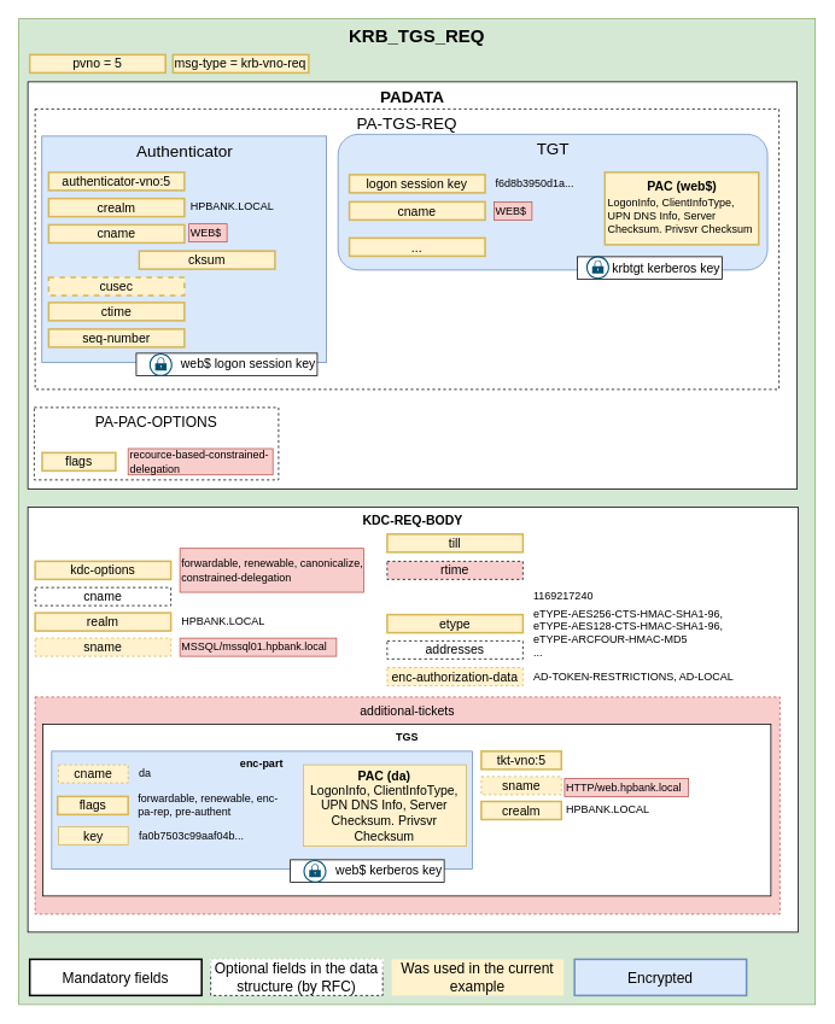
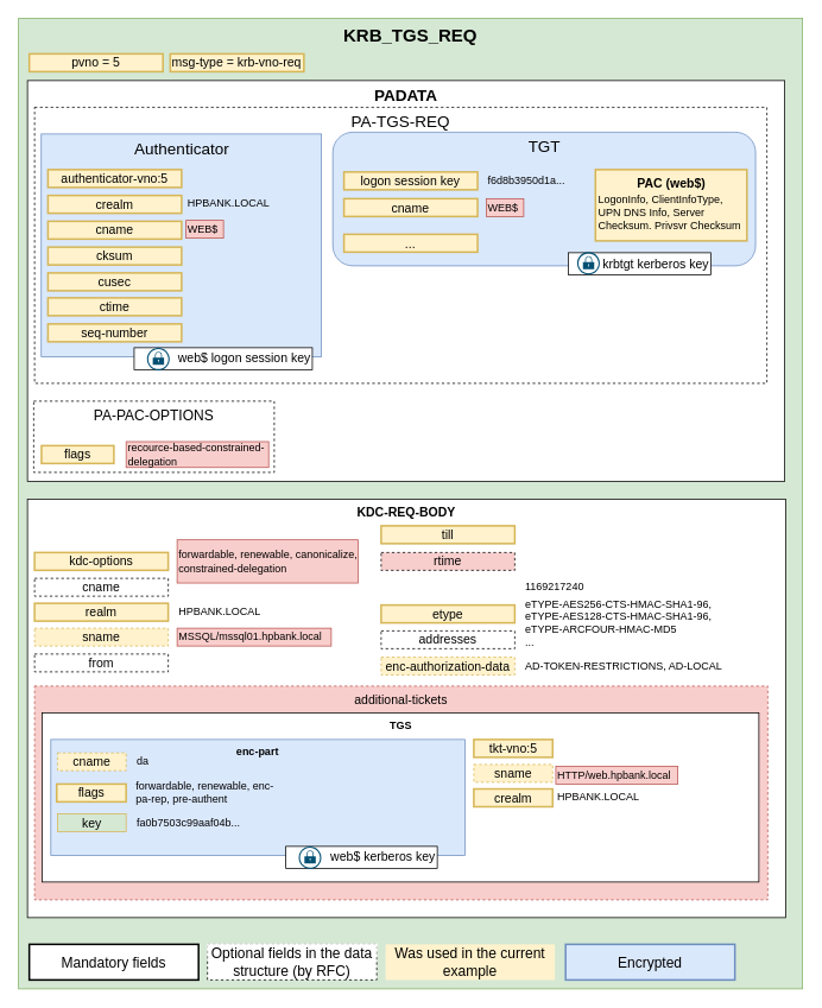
- <mxCell id="29" value="&lt;font style=&quot;font-size: 14px;&quot;&gt;cksum&lt;/font&gt;" style="rounded=0;whiteSpace=wrap;html=1;fontSize=14;strokeWidth=2;fillColor=#fff2cc;strokeColor=#d6b656;" parent="1" vertex="1"><mxGeometry x="153" y="277" width="150" height="20" as="geometry" /></mxCell>
+ <mxCell id="29" value="&lt;font style=&quot;font-size: 14px;&quot;&gt;cksum&lt;/font&gt;" style="rounded=0;whiteSpace=wrap;html=1;fontSize=14;strokeWidth=2;fillColor=#fff2cc;strokeColor=#d6b656;" parent="1" vertex="1"><mxGeometry x="53" y="277" width="150" height="20" as="geometry" /></mxCell>
- <mxCell id="30" value="&lt;font style=&quot;font-size: 14px;&quot;&gt;cusec&lt;/font&gt;" style="rounded=0;whiteSpace=wrap;html=1;fontSize=14;strokeWidth=2;fillColor=#fff2cc;strokeColor=#d6b656;dashed=1;" parent="1" vertex="1"><mxGeometry x="53" y="306" width="150" height="20" as="geometry" /></mxCell>
+ <mxCell id="30" value="&lt;font style=&quot;font-size: 14px;&quot;&gt;cusec&lt;/font&gt;" style="rounded=0;whiteSpace=wrap;html=1;fontSize=14;strokeWidth=2;fillColor=#fff2cc;strokeColor=#d6b656;" parent="1" vertex="1"><mxGeometry x="53" y="306" width="150" height="20" as="geometry" /></mxCell>
+ <mxCell id="9" value="&lt;font style=&quot;font-size: 14px;&quot;&gt;from&lt;/font&gt;" style="rounded=0;whiteSpace=wrap;html=1;fontSize=14;dashed=1;" parent="1" vertex="1"><mxGeometry x="38" y="734" width="150" height="20" as="geometry" /></mxCell>
- <mxCell id="62" value="&lt;font style=&quot;font-size: 14px;&quot;&gt;&lt;b&gt;PAC (da)&lt;br&gt;&lt;/b&gt;LogonInfo, ClientInfoType, UPN DNS Info, Server Checksum. Privsvr Checksum&lt;b&gt;&lt;br&gt;&lt;/b&gt;&lt;/font&gt;" style="rounded=0;whiteSpace=wrap;html=1;fontSize=14;fillColor=#fff2cc;strokeColor=#d6b656;" parent="1" vertex="1"><mxGeometry x="334.49" y="845" width="180" height="90" as="geometry" /></mxCell>
- <mxCell id="60" value="&lt;font style=&quot;font-size: 14px;&quot;&gt;key&lt;/font&gt;" style="rounded=0;whiteSpace=wrap;html=1;fontSize=14;fillColor=#fff2cc;strokeColor=#d6b656;" parent="1" vertex="1"><mxGeometry x="63.75" y="913.5" width="77" height="20" as="geometry" /></mxCell>
+ <mxCell id="60" value="&lt;font style=&quot;font-size: 14px;&quot;&gt;key&lt;/font&gt;" style="rounded=0;whiteSpace=wrap;html=1;fontSize=14;fillColor=#d5e8d4;strokeColor=#d6b656;" parent="1" vertex="1"><mxGeometry x="63.75" y="913.5" width="77" height="20" as="geometry" /></mxCell>
